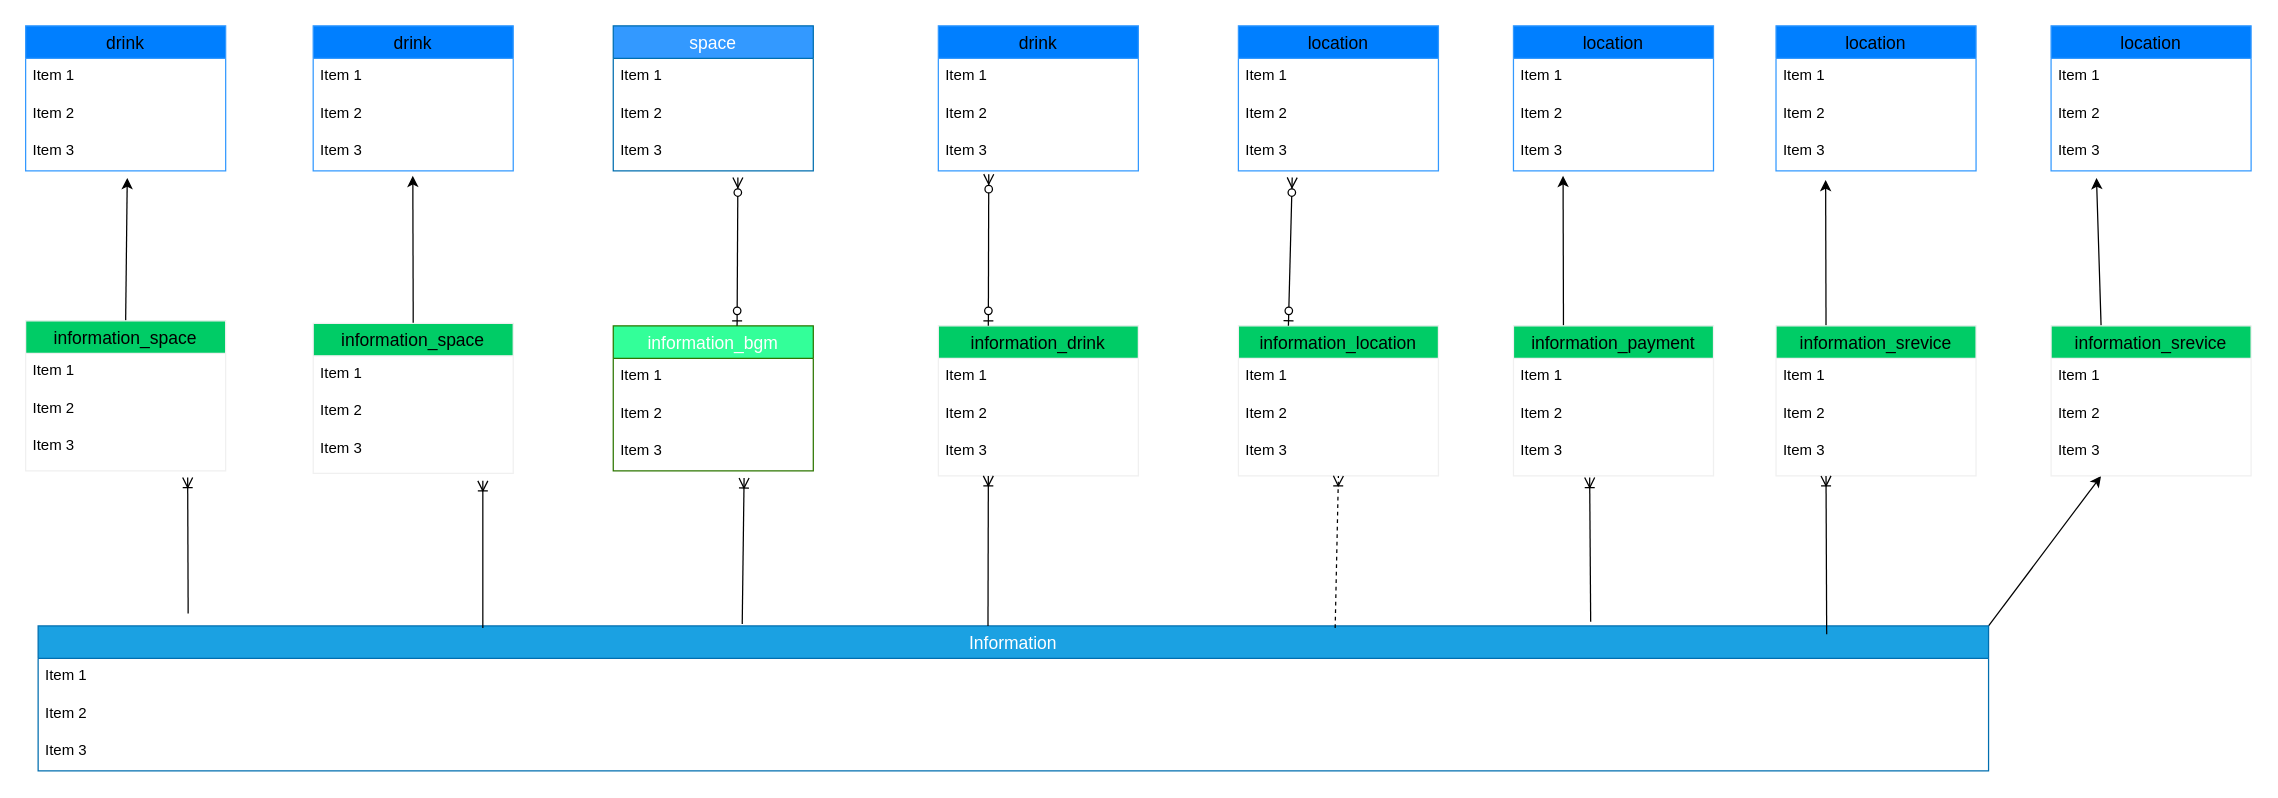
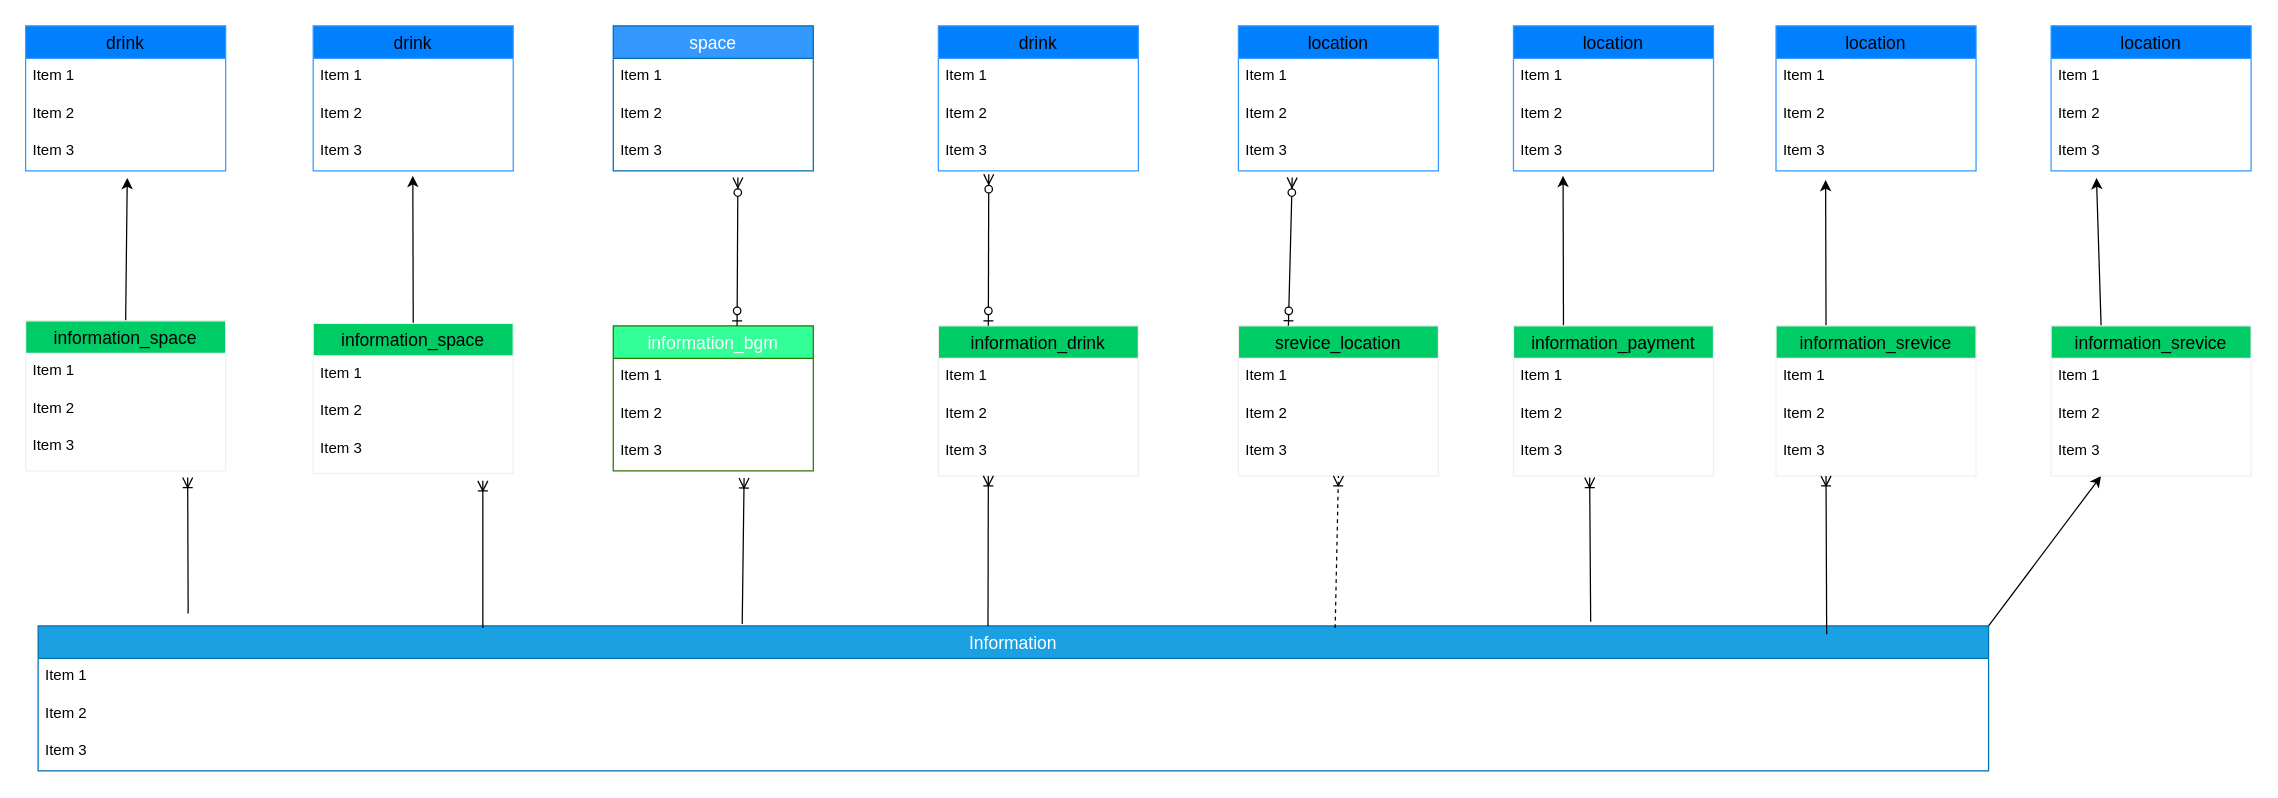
- <mxCell id="25" value="information_location" style="swimlane;fontStyle=0;childLayout=stackLayout;horizontal=1;startSize=26;horizontalStack=0;resizeParent=1;resizeParentMax=0;resizeLast=0;collapsible=1;marginBottom=0;align=center;fontSize=14;strokeColor=#F0F0F0;fillColor=#00CC66;" vertex="1" parent="1"><mxGeometry x="990" width="160" height="120" as="geometry" y="260"><mxRectangle x="360" width="140" height="26" as="alternateBounds" /></mxGeometry></mxCell>
+ <mxCell id="25" value="srevice_location" style="swimlane;fontStyle=0;childLayout=stackLayout;horizontal=1;startSize=26;horizontalStack=0;resizeParent=1;resizeParentMax=0;resizeLast=0;collapsible=1;marginBottom=0;align=center;fontSize=14;strokeColor=#F0F0F0;fillColor=#00CC66;" vertex="1" parent="1"><mxGeometry x="990" width="160" height="120" as="geometry" y="260"><mxRectangle x="360" width="140" height="26" as="alternateBounds" /></mxGeometry></mxCell>
